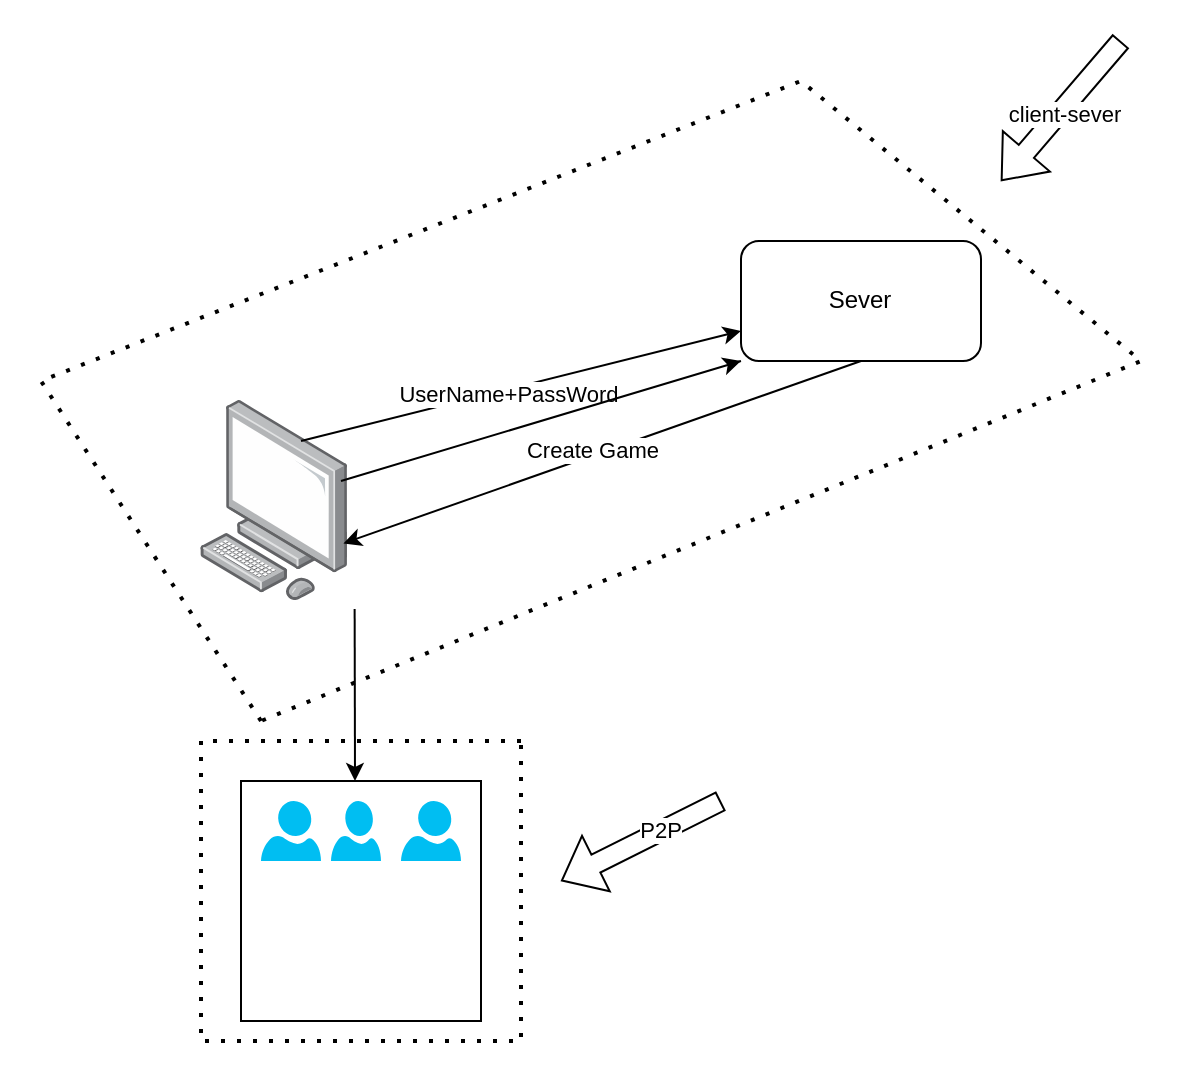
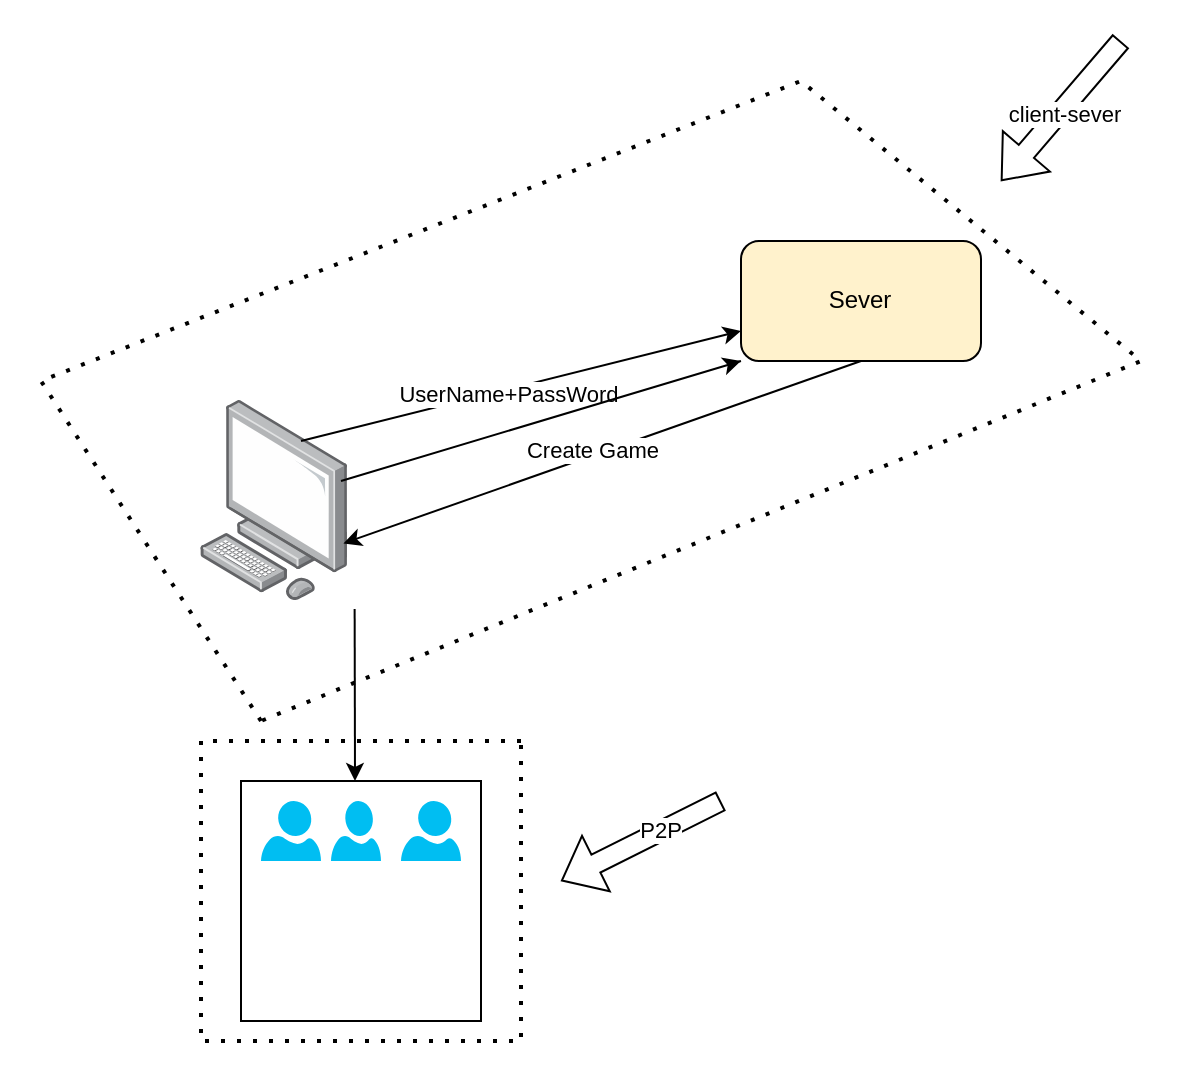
- <mxCell id="2" value="Sever" style="rounded=1;whiteSpace=wrap;html=1;" parent="1" vertex="1"><mxGeometry x="370" y="120" width="120" height="60" as="geometry" /></mxCell>
+ <mxCell id="2" value="Sever" style="rounded=1;whiteSpace=wrap;html=1;fillColor=#fff2cc;" parent="1" vertex="1"><mxGeometry x="370" y="120" width="120" height="60" as="geometry" /></mxCell>
